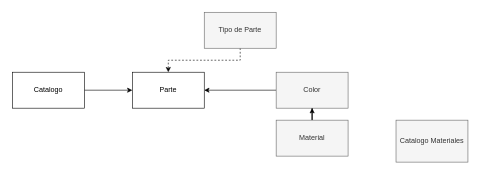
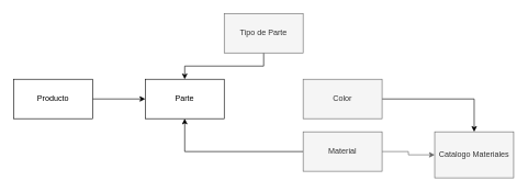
- <mxCell id="5" style="edgeStyle=orthogonalEdgeStyle;rounded=0;orthogonalLoop=1;jettySize=auto;html=1;dashed=1;" edge="1" parent="1" source="6" target="4"><mxGeometry relative="1" as="geometry" /></mxCell>
+ <mxCell id="5" style="edgeStyle=orthogonalEdgeStyle;rounded=0;orthogonalLoop=1;jettySize=auto;html=1;" edge="1" parent="1" source="6" target="4"><mxGeometry relative="1" as="geometry" /></mxCell>
- <mxCell id="3" value="Catalogo" style="rounded=0;whiteSpace=wrap;html=1;" vertex="1" parent="1"><mxGeometry x="20" y="120" width="120" height="60" as="geometry" /></mxCell>
+ <mxCell id="3" value="Producto" style="rounded=0;whiteSpace=wrap;html=1;" vertex="1" parent="1"><mxGeometry x="20" y="120" width="120" height="60" as="geometry" /></mxCell>
- <mxCell id="7" style="edgeStyle=orthogonalEdgeStyle;rounded=0;orthogonalLoop=1;jettySize=auto;html=1;" edge="1" parent="1" source="8" target="4"><mxGeometry relative="1" as="geometry" /></mxCell>
+ <mxCell id="7" style="edgeStyle=orthogonalEdgeStyle;rounded=0;orthogonalLoop=1;jettySize=auto;html=1;" edge="1" parent="1" source="8" target="12"><mxGeometry relative="1" as="geometry" /></mxCell>
- <mxCell id="10" style="edgeStyle=orthogonalEdgeStyle;rounded=0;orthogonalLoop=1;jettySize=auto;html=1;" edge="1" parent="1" source="11" target="8"><mxGeometry relative="1" as="geometry" /></mxCell>
+ <mxCell id="10" style="edgeStyle=orthogonalEdgeStyle;rounded=0;orthogonalLoop=1;jettySize=auto;html=1;" edge="1" parent="1" source="11" target="4"><mxGeometry relative="1" as="geometry" /></mxCell>
+ <mxCell id="9" style="edgeStyle=orthogonalEdgeStyle;rounded=0;orthogonalLoop=1;jettySize=auto;html=1;fillColor=#f5f5f5;strokeColor=#666666;" edge="1" parent="1" source="11" target="12"><mxGeometry relative="1" as="geometry" /></mxCell>
